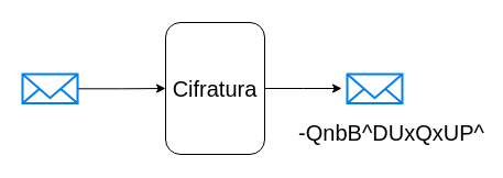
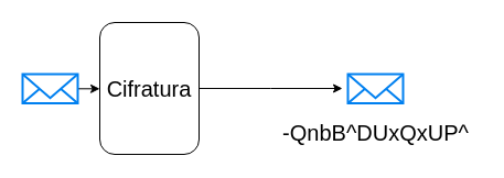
- <mxCell id="7" value="&lt;font style=&quot;font-size: 20px;&quot;&gt;Cifratura&lt;/font&gt;" style="rounded=1;whiteSpace=wrap;html=1;" vertex="1" parent="1"><mxGeometry x="150" y="20" width="90" height="120" as="geometry" /></mxCell>
+ <mxCell id="7" value="&lt;font style=&quot;font-size: 20px;&quot;&gt;Cifratura&lt;/font&gt;" style="rounded=1;whiteSpace=wrap;html=1;" vertex="1" parent="1"><mxGeometry x="90" y="20" width="90" height="120" as="geometry" /></mxCell>
- <mxCell id="5" value="&lt;font style=&quot;font-size: 20px;&quot;&gt;-QnbB^DUxQxUP^&lt;/font&gt;" style="text;html=1;align=center;verticalAlign=middle;resizable=0;points=[];autosize=1;strokeColor=none;fillColor=none;" vertex="1" parent="1"><mxGeometry x="260" y="100" width="190" height="40" as="geometry" /></mxCell>
+ <mxCell id="5" value="&lt;font style=&quot;font-size: 20px;&quot;&gt;-QnbB^DUxQxUP^&lt;/font&gt;" style="text;html=1;align=center;verticalAlign=middle;resizable=0;points=[];autosize=1;strokeColor=none;fillColor=none;" vertex="1" parent="1"><mxGeometry x="245" y="100" width="190" height="40" as="geometry" /></mxCell>
